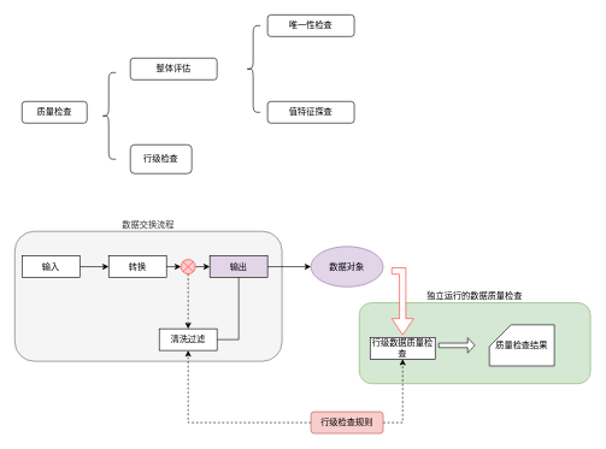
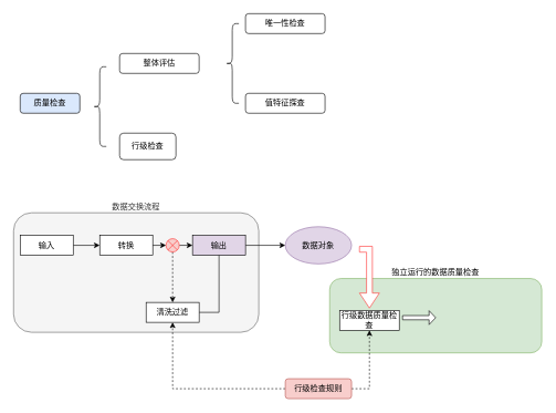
- <mxCell id="6" value="质量检查" style="rounded=1;whiteSpace=wrap;html=1;" parent="1" vertex="1"><mxGeometry x="30" y="140" width="90" height="30" as="geometry" /></mxCell>
+ <mxCell id="6" value="质量检查" style="rounded=1;whiteSpace=wrap;html=1;fillColor=#dae8fc;" parent="1" vertex="1"><mxGeometry x="30" y="140" width="90" height="30" as="geometry" /></mxCell>
- <mxCell id="24" value="质量检查结果" style="shape=card;whiteSpace=wrap;html=1;" vertex="1" parent="1"><mxGeometry x="677" y="449.5" width="90" height="57" as="geometry" /></mxCell>
